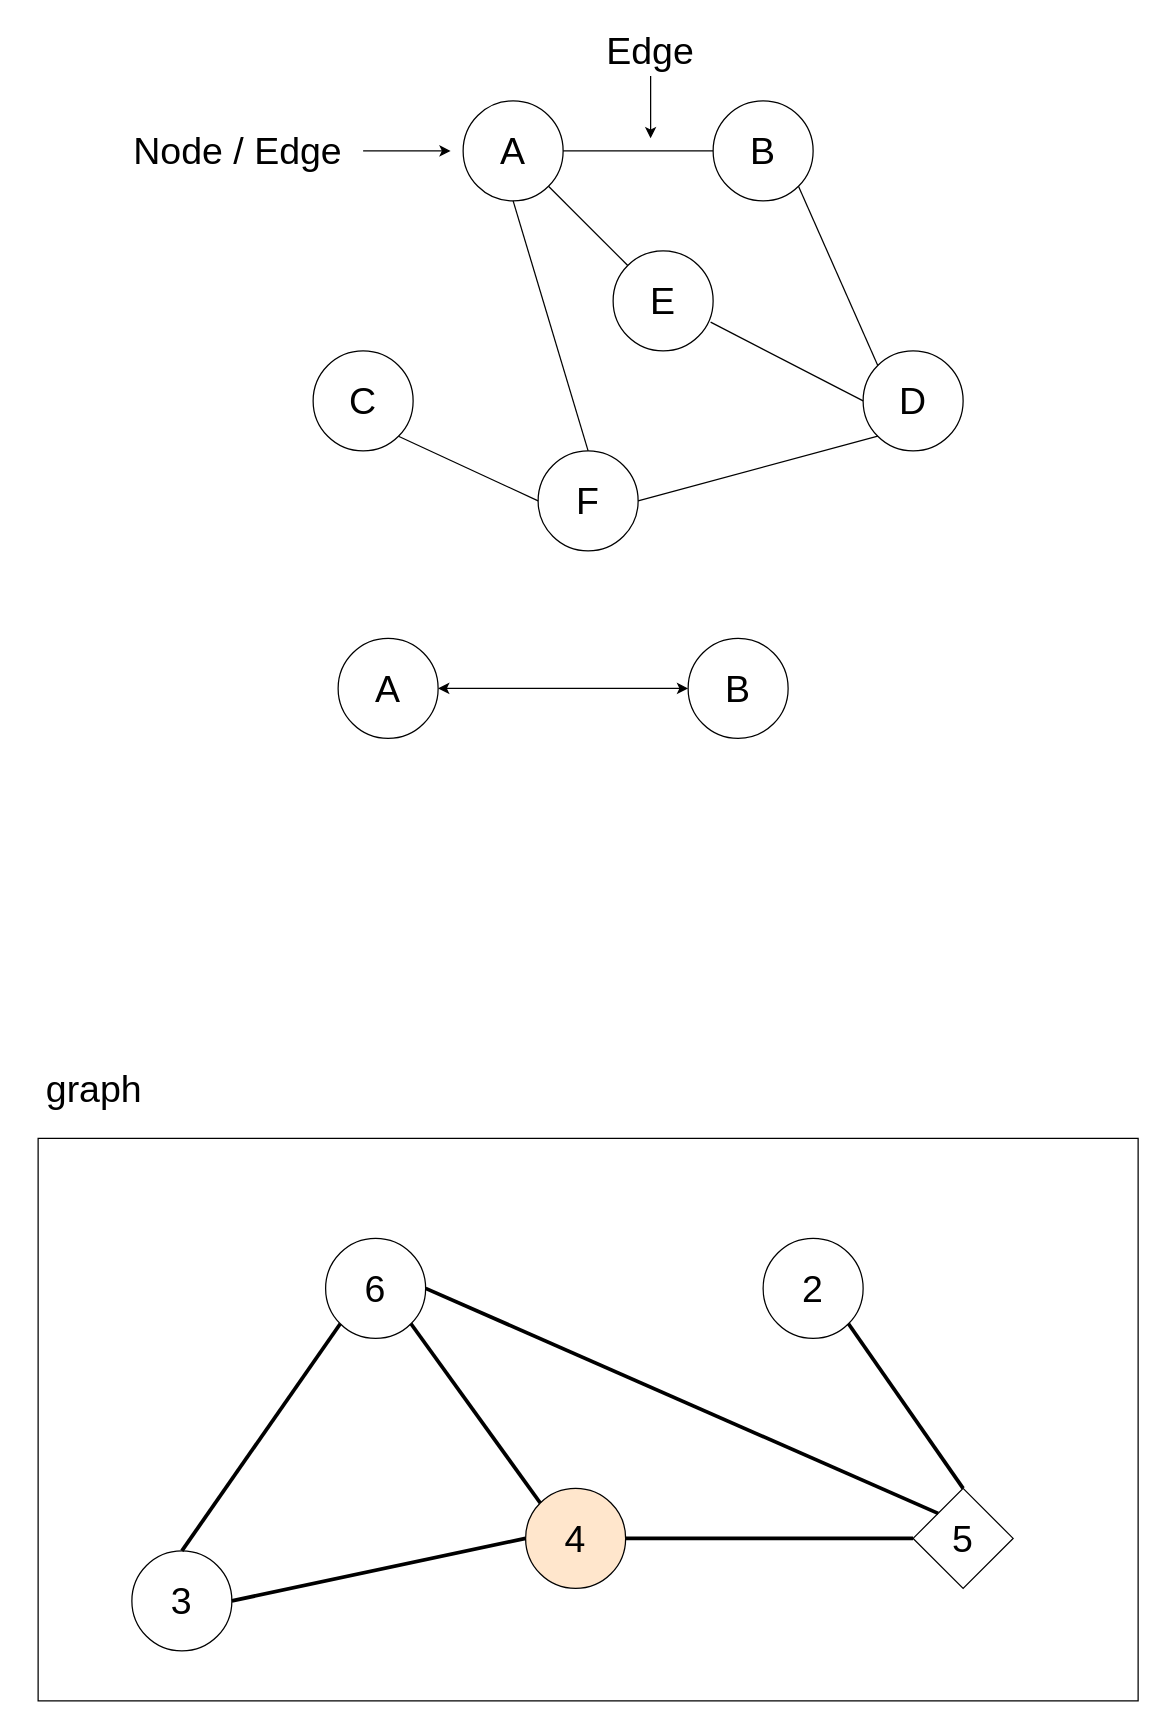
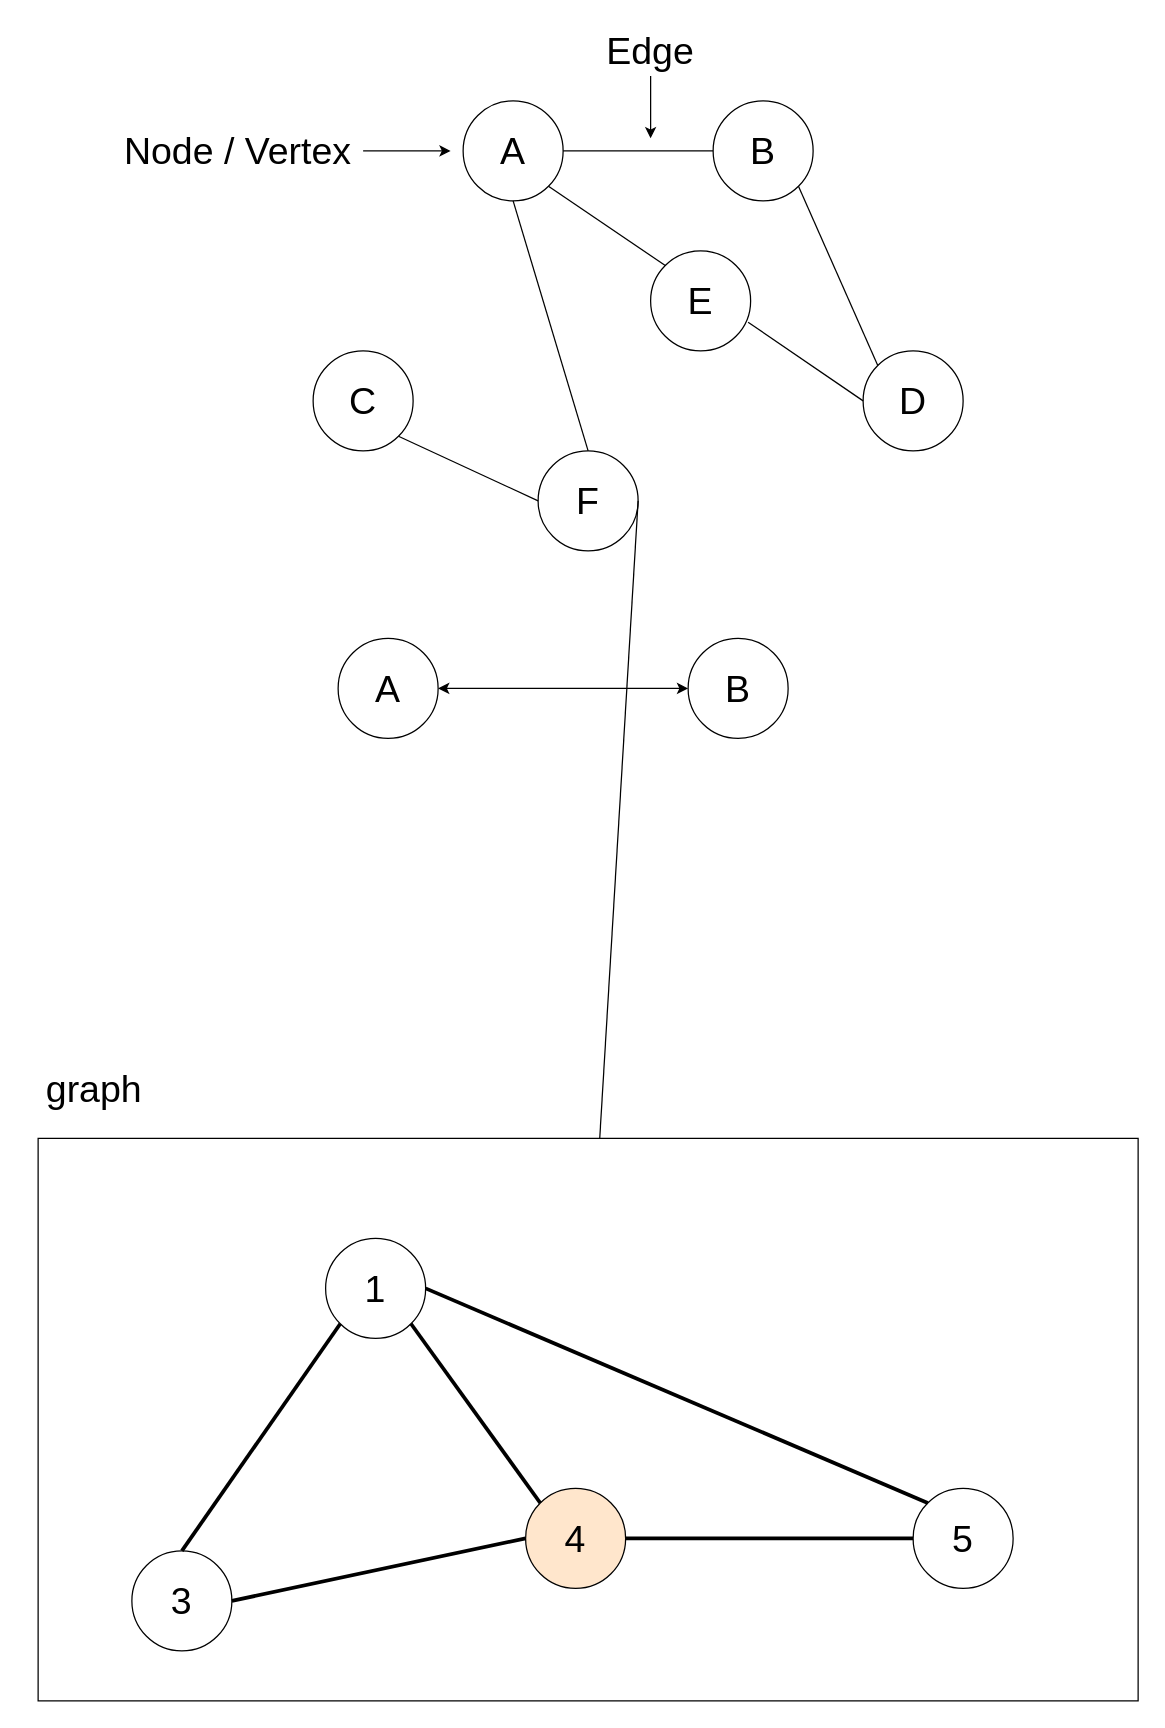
- <mxCell id="9" value="&lt;font style=&quot;font-size: 30px&quot;&gt;Node / Edge&lt;/font&gt;" style="text;html=1;strokeColor=none;fillColor=none;align=center;verticalAlign=middle;whiteSpace=wrap;rounded=0;" vertex="1" parent="1"><mxGeometry x="90" y="105" width="200" height="30" as="geometry" /></mxCell>
+ <mxCell id="9" value="&lt;font style=&quot;font-size: 30px&quot;&gt;Node / Vertex&lt;/font&gt;" style="text;html=1;strokeColor=none;fillColor=none;align=center;verticalAlign=middle;whiteSpace=wrap;rounded=0;" vertex="1" parent="1"><mxGeometry x="90" y="105" width="200" height="30" as="geometry" /></mxCell>
- <mxCell id="4" value="&lt;font style=&quot;font-size: 30px&quot;&gt;E&lt;/font&gt;" style="ellipse;whiteSpace=wrap;html=1;aspect=fixed;" vertex="1" parent="1"><mxGeometry x="490" y="200" width="80" height="80" as="geometry" /></mxCell>
+ <mxCell id="4" value="&lt;font style=&quot;font-size: 30px&quot;&gt;E&lt;/font&gt;" style="ellipse;whiteSpace=wrap;html=1;aspect=fixed;" vertex="1" parent="1"><mxGeometry x="520" y="200" width="80" height="80" as="geometry" /></mxCell>
- <mxCell id="16" value="" style="endArrow=none;html=1;exitX=1;exitY=0.5;exitDx=0;exitDy=0;entryX=0;entryY=1;entryDx=0;entryDy=0;" edge="1" parent="1" source="7" target="5"><mxGeometry width="50" height="50" relative="1" as="geometry"><mxPoint x="568" y="400" as="sourcePoint" /><mxPoint x="690" y="462.96" as="targetPoint" /></mxGeometry></mxCell>
+ <mxCell id="16" value="" style="endArrow=none;html=1;exitX=1;exitY=0.5;exitDx=0;exitDy=0;" edge="1" parent="1" source="7" target="27"><mxGeometry width="50" height="50" relative="1" as="geometry"><mxPoint x="568" y="400" as="sourcePoint" /><mxPoint x="690" y="462.96" as="targetPoint" /></mxGeometry></mxCell>
- <mxCell id="24" value="&lt;font style=&quot;font-size: 30px&quot;&gt;6&lt;/font&gt;" style="ellipse;whiteSpace=wrap;html=1;aspect=fixed;" vertex="1" parent="1"><mxGeometry x="260" y="990" width="80" height="80" as="geometry" /></mxCell>
+ <mxCell id="24" value="&lt;font style=&quot;font-size: 30px&quot;&gt;1&lt;/font&gt;" style="ellipse;whiteSpace=wrap;html=1;aspect=fixed;" vertex="1" parent="1"><mxGeometry x="260" y="990" width="80" height="80" as="geometry" /></mxCell>
- <mxCell id="25" value="&lt;font style=&quot;font-size: 30px&quot;&gt;2&lt;/font&gt;" style="ellipse;whiteSpace=wrap;html=1;aspect=fixed;" vertex="1" parent="1"><mxGeometry x="610" y="990" width="80" height="80" as="geometry" /></mxCell>
- <mxCell id="32" value="" style="endArrow=none;html=1;strokeWidth=3;entryX=1;entryY=1;entryDx=0;entryDy=0;exitX=0.5;exitY=0;exitDx=0;exitDy=0;" edge="1" parent="1" source="28" target="25"><mxGeometry width="50" height="50" relative="1" as="geometry"><mxPoint x="1061.716" y="1213.356" as="sourcePoint" /><mxPoint x="660" y="1056.64" as="targetPoint" /></mxGeometry></mxCell>
- <mxCell id="28" value="&lt;font style=&quot;font-size: 30px&quot;&gt;5&lt;/font&gt;" style="rhombus;whiteSpace=wrap;html=1;aspect=fixed;" vertex="1" parent="1"><mxGeometry x="730" y="1190" width="80" height="80" as="geometry" /></mxCell>
+ <mxCell id="28" value="&lt;font style=&quot;font-size: 30px&quot;&gt;5&lt;/font&gt;" style="ellipse;whiteSpace=wrap;html=1;aspect=fixed;" vertex="1" parent="1"><mxGeometry x="730" y="1190" width="80" height="80" as="geometry" /></mxCell>
